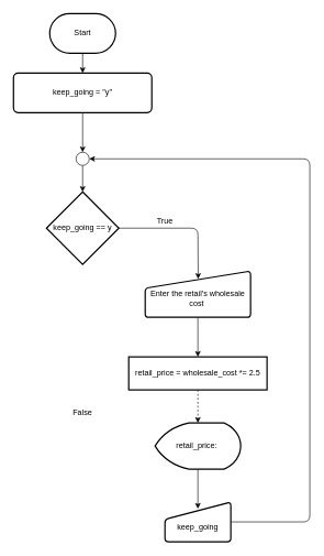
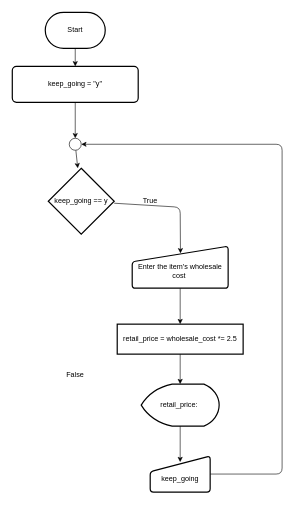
- <mxCell id="11" value="keep_going == y" style="strokeWidth=2;html=1;shape=mxgraph.flowchart.decision;whiteSpace=wrap;labelBackgroundColor=none;" vertex="1" parent="1"><mxGeometry x="70" y="290" width="110" height="110" as="geometry" /></mxCell>
+ <mxCell id="11" value="keep_going == y" style="strokeWidth=2;html=1;shape=mxgraph.flowchart.decision;whiteSpace=wrap;labelBackgroundColor=none;" vertex="1" parent="1"><mxGeometry x="80" y="280" width="110" height="110" as="geometry" /></mxCell>
- <mxCell id="7" value="&lt;br&gt;Enter the retail's wholesale cost&amp;nbsp;" style="html=1;strokeWidth=2;shape=manualInput;whiteSpace=wrap;rounded=1;size=26;arcSize=11;labelBackgroundColor=none;" vertex="1" parent="1"><mxGeometry x="220" y="410" width="160" height="70" as="geometry" /></mxCell>
+ <mxCell id="7" value="&lt;br&gt;Enter the item's wholesale cost&amp;nbsp;" style="html=1;strokeWidth=2;shape=manualInput;whiteSpace=wrap;rounded=1;size=26;arcSize=11;labelBackgroundColor=none;" vertex="1" parent="1"><mxGeometry x="220" y="410" width="160" height="70" as="geometry" /></mxCell>
- <mxCell id="18" value="" style="edgeStyle=none;html=1;labelBackgroundColor=none;dashed=1;" edge="1" parent="1" source="19" target="5"><mxGeometry relative="1" as="geometry" /></mxCell>
+ <mxCell id="18" value="" style="edgeStyle=none;html=1;labelBackgroundColor=none;" edge="1" parent="1" source="19" target="5"><mxGeometry relative="1" as="geometry" /></mxCell>
